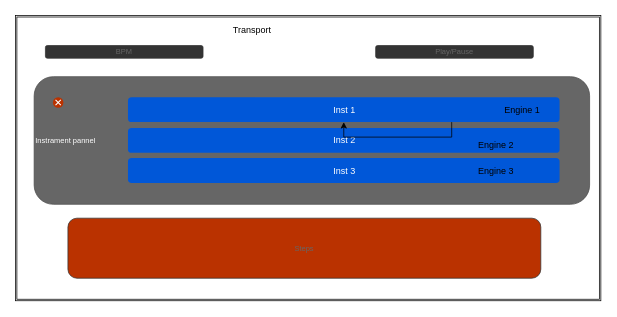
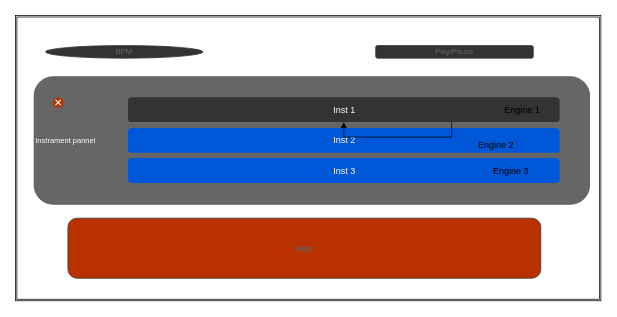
- <mxCell id="12" value="Transport" style="text;html=1;align=center;verticalAlign=middle;resizable=0;points=[];autosize=1;" vertex="1" parent="1"><mxGeometry x="300" y="30" width="70" height="20" as="geometry" /></mxCell>
- <mxCell id="3" value="BPM" style="rounded=1;html=1;shadow=0;dashed=0;whiteSpace=wrap;fontSize=10;fillColor=#333333;align=center;strokeColor=#333333;fontColor=#666666;" vertex="1" parent="1"><mxGeometry x="60" y="60" width="210" height="16.88" as="geometry" /></mxCell>
+ <mxCell id="3" value="BPM" style="ellipse;html=1;shadow=0;dashed=0;whiteSpace=wrap;fontSize=10;fillColor=#333333;align=center;strokeColor=#333333;fontColor=#666666;" vertex="1" parent="1"><mxGeometry x="60" y="60" width="210" height="16.88" as="geometry" /></mxCell>
- <mxCell id="7" value="Inst 1" style="rounded=1;fillColor=#0057D8;align=center;strokeColor=none;html=1;fontColor=#ffffff;fontSize=12" vertex="1" parent="1"><mxGeometry x="170" y="129" width="575" height="33" as="geometry" /></mxCell>
+ <mxCell id="7" value="Inst 1" style="rounded=1;fillColor=#333333;align=center;strokeColor=none;html=1;fontColor=#ffffff;fontSize=12;" vertex="1" parent="1"><mxGeometry x="170" y="129" width="575" height="33" as="geometry" /></mxCell>
- <mxCell id="15" value="Engine 3" style="text;html=1;align=center;verticalAlign=middle;resizable=0;points=[];autosize=1;" vertex="1" parent="1"><mxGeometry x="630" y="216.5" width="60" height="20" as="geometry" /></mxCell>
+ <mxCell id="15" value="Engine 3" style="text;html=1;align=center;verticalAlign=middle;resizable=0;points=[];autosize=1;" vertex="1" parent="1"><mxGeometry x="650" y="216.5" width="60" height="20" as="geometry" /></mxCell>
